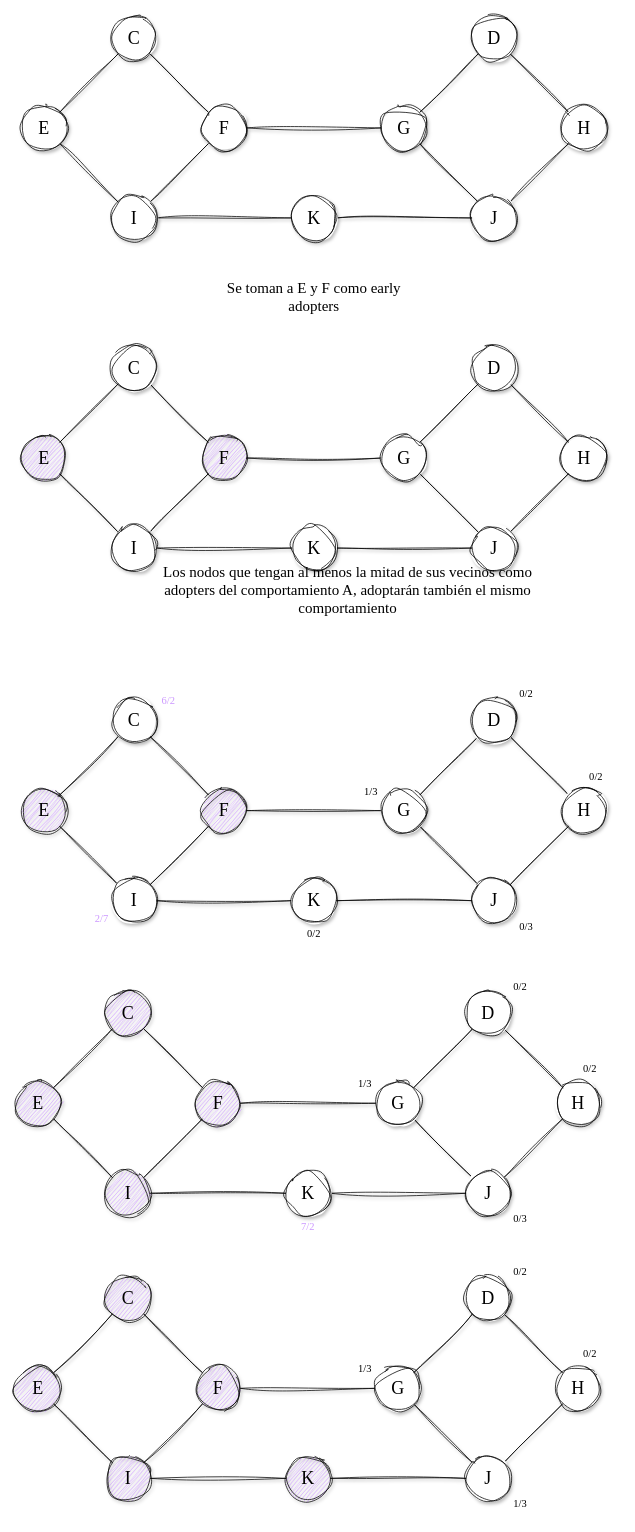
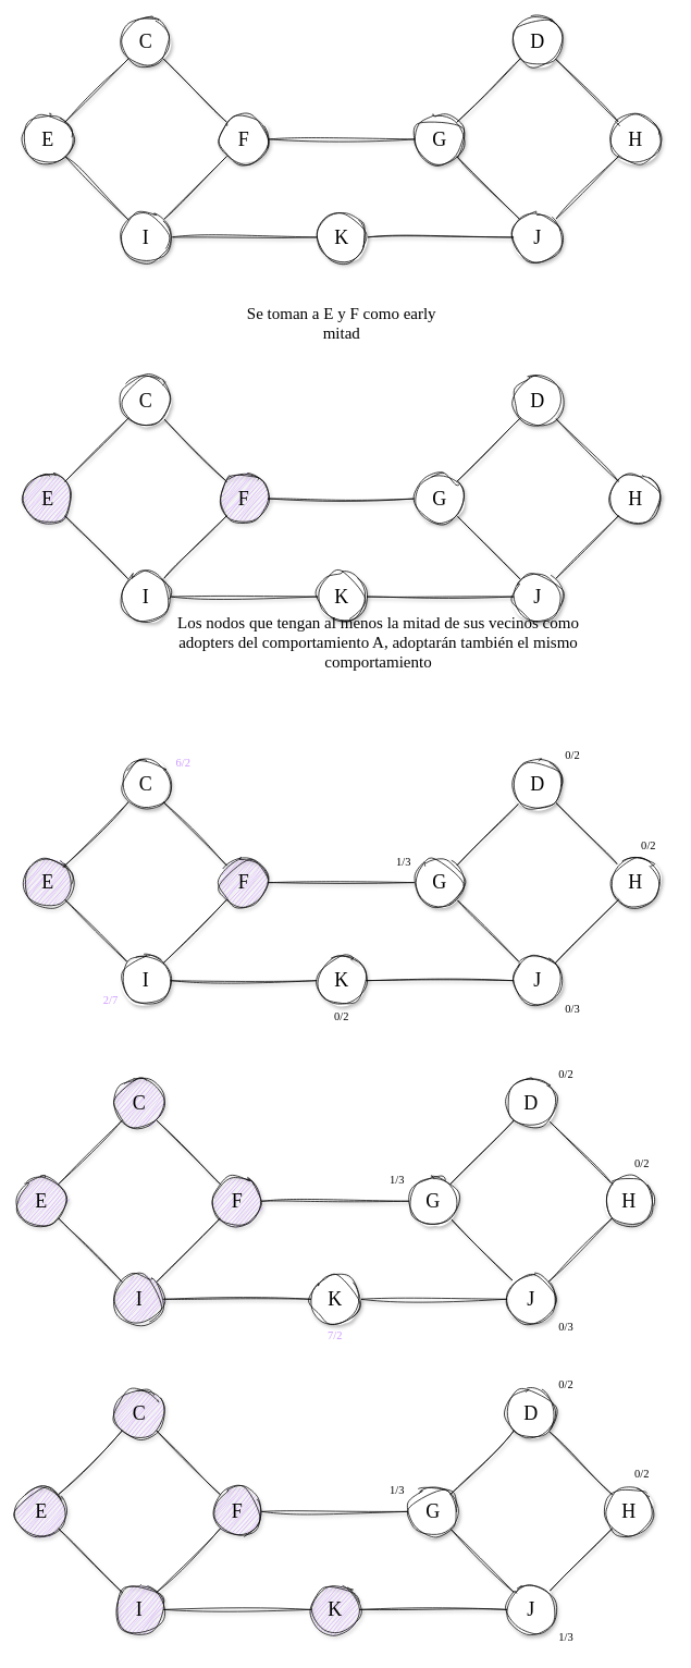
- <mxCell id="42" value="Se toman a E y F como early adopters" style="text;html=1;strokeColor=none;fillColor=none;align=center;verticalAlign=middle;whiteSpace=wrap;rounded=0;fontFamily=Victor mono;fontSize=20;shadow=1;sketch=1;curveFitting=1;jiggle=2;" vertex="1" parent="1"><mxGeometry x="288" y="380" width="260" height="30" as="geometry" /></mxCell>
+ <mxCell id="42" value="Se toman a E y F como early mitad" style="text;html=1;strokeColor=none;fillColor=none;align=center;verticalAlign=middle;whiteSpace=wrap;rounded=0;fontFamily=Victor mono;fontSize=20;shadow=1;sketch=1;curveFitting=1;jiggle=2;" vertex="1" parent="1"><mxGeometry x="288" y="380" width="260" height="30" as="geometry" /></mxCell>
